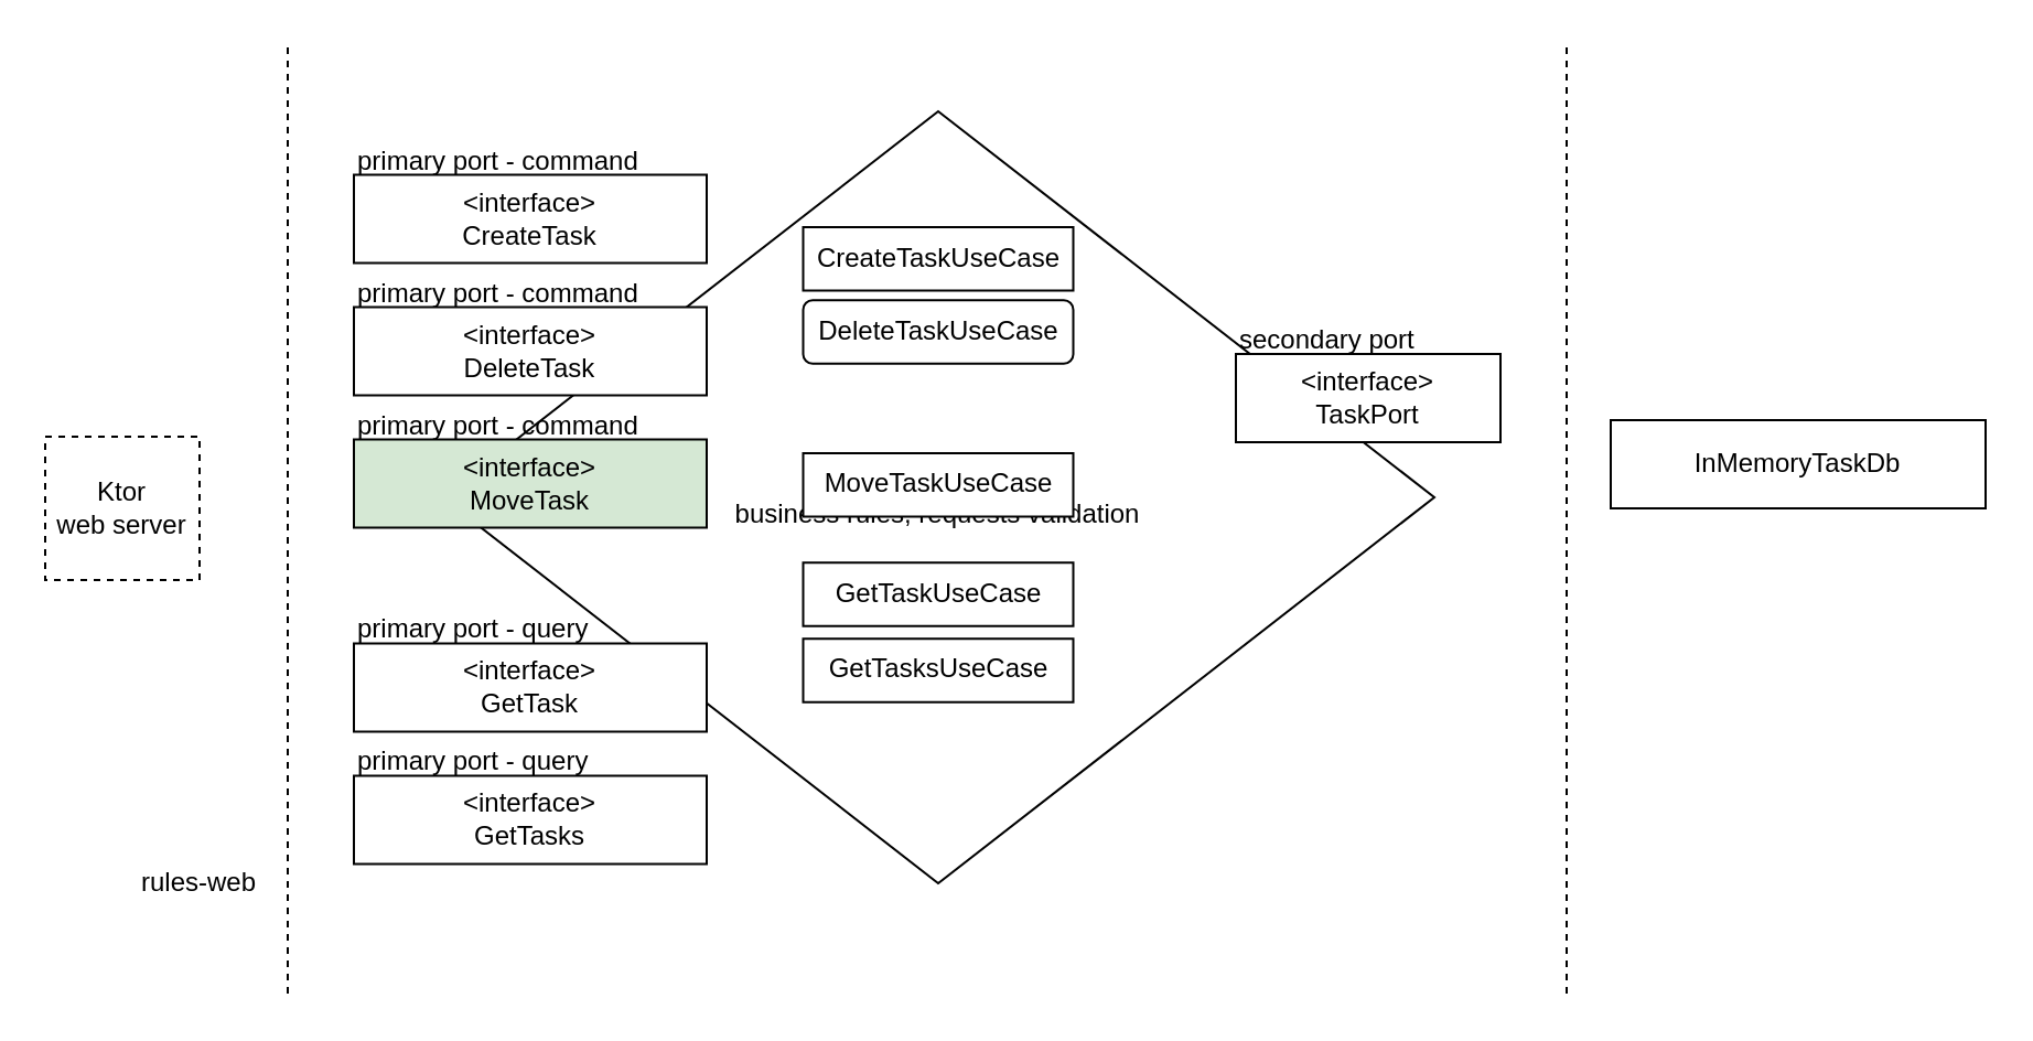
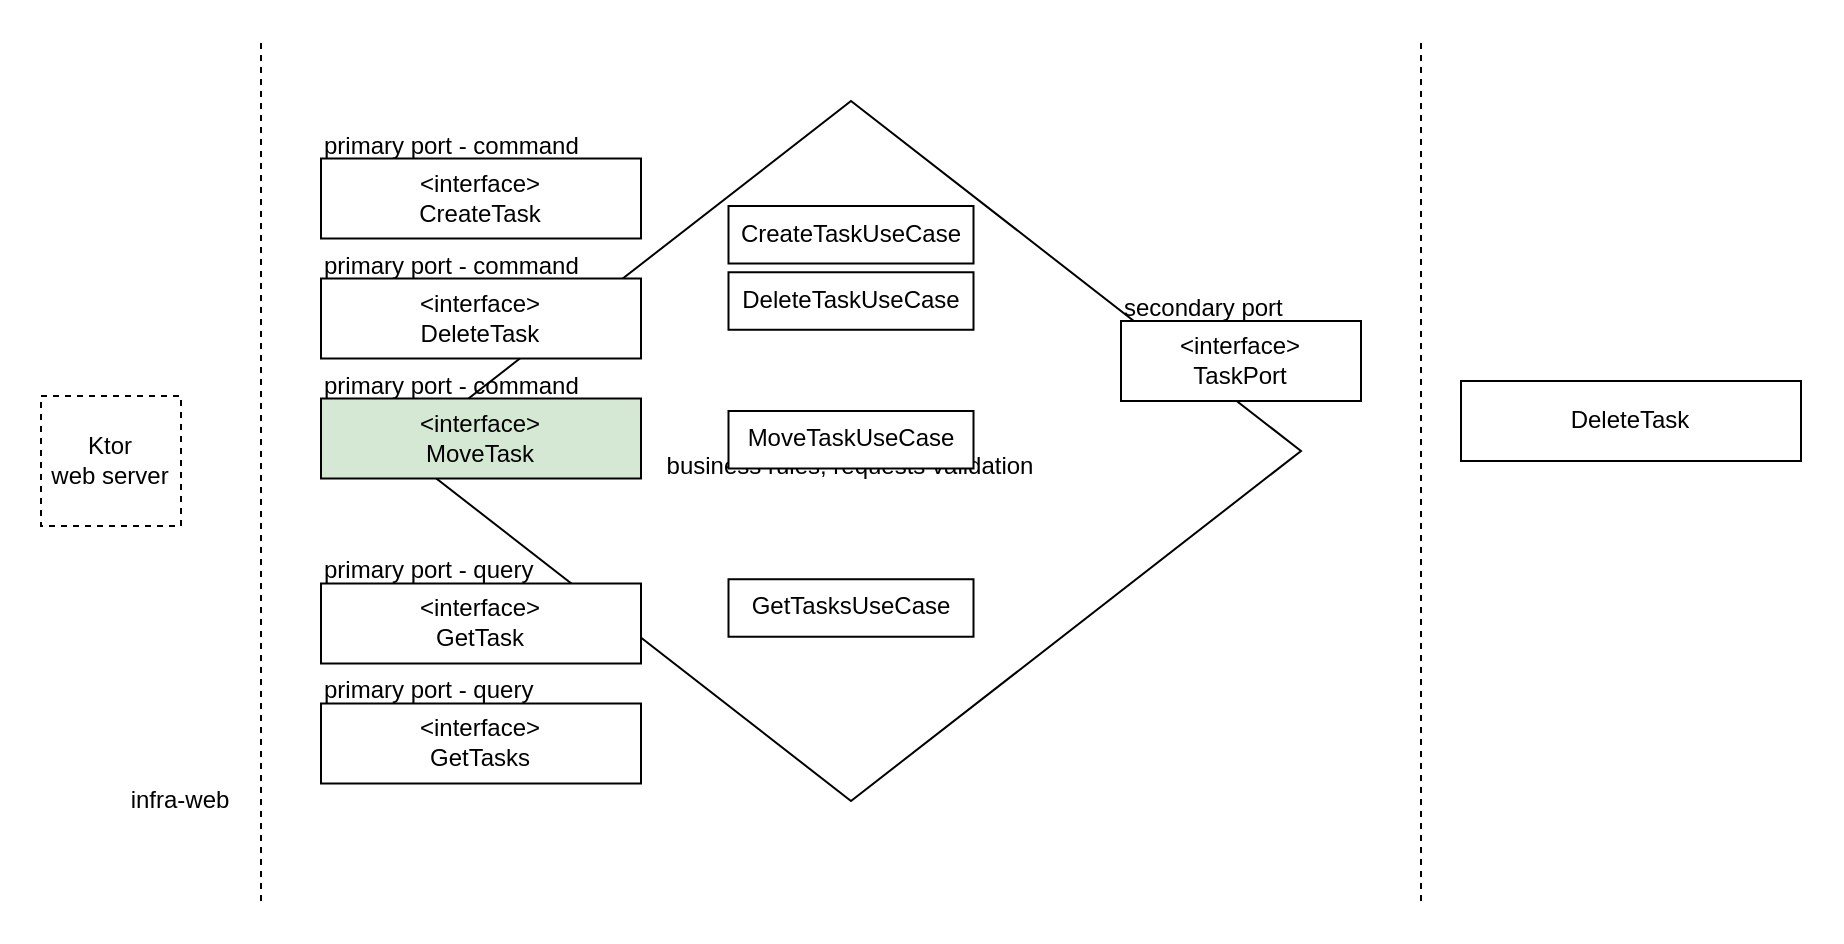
- <mxCell id="22" value="DeleteTaskUseCase" style="whiteSpace=wrap;html=1;rounded=1;" vertex="1" parent="1"><mxGeometry x="363.75" y="135.63" width="122.5" height="28.75" as="geometry" /></mxCell>
+ <mxCell id="22" value="DeleteTaskUseCase" style="rounded=0;whiteSpace=wrap;html=1;" vertex="1" parent="1"><mxGeometry x="363.75" y="135.63" width="122.5" height="28.75" as="geometry" /></mxCell>
- <mxCell id="10" value="InMemoryTaskDb" style="rounded=0;whiteSpace=wrap;html=1;" parent="1" vertex="1"><mxGeometry x="730" y="190" width="170" height="40" as="geometry" /></mxCell>
+ <mxCell id="10" value="DeleteTask" style="rounded=0;whiteSpace=wrap;html=1;" parent="1" vertex="1"><mxGeometry x="730" y="190" width="170" height="40" as="geometry" /></mxCell>
- <mxCell id="24" value="GetTaskUseCase" style="rounded=0;whiteSpace=wrap;html=1;" vertex="1" parent="1"><mxGeometry x="363.75" y="254.62" width="122.5" height="28.75" as="geometry" /></mxCell>
- <mxCell id="7" value="rules-web" style="text;html=1;strokeColor=none;fillColor=none;align=center;verticalAlign=middle;whiteSpace=wrap;rounded=0;" parent="1" vertex="1"><mxGeometry x="60" y="390" width="60" height="20" as="geometry" /></mxCell>
+ <mxCell id="7" value="infra-web" style="text;html=1;strokeColor=none;fillColor=none;align=center;verticalAlign=middle;whiteSpace=wrap;rounded=0;" parent="1" vertex="1"><mxGeometry x="60" y="390" width="60" height="20" as="geometry" /></mxCell>
